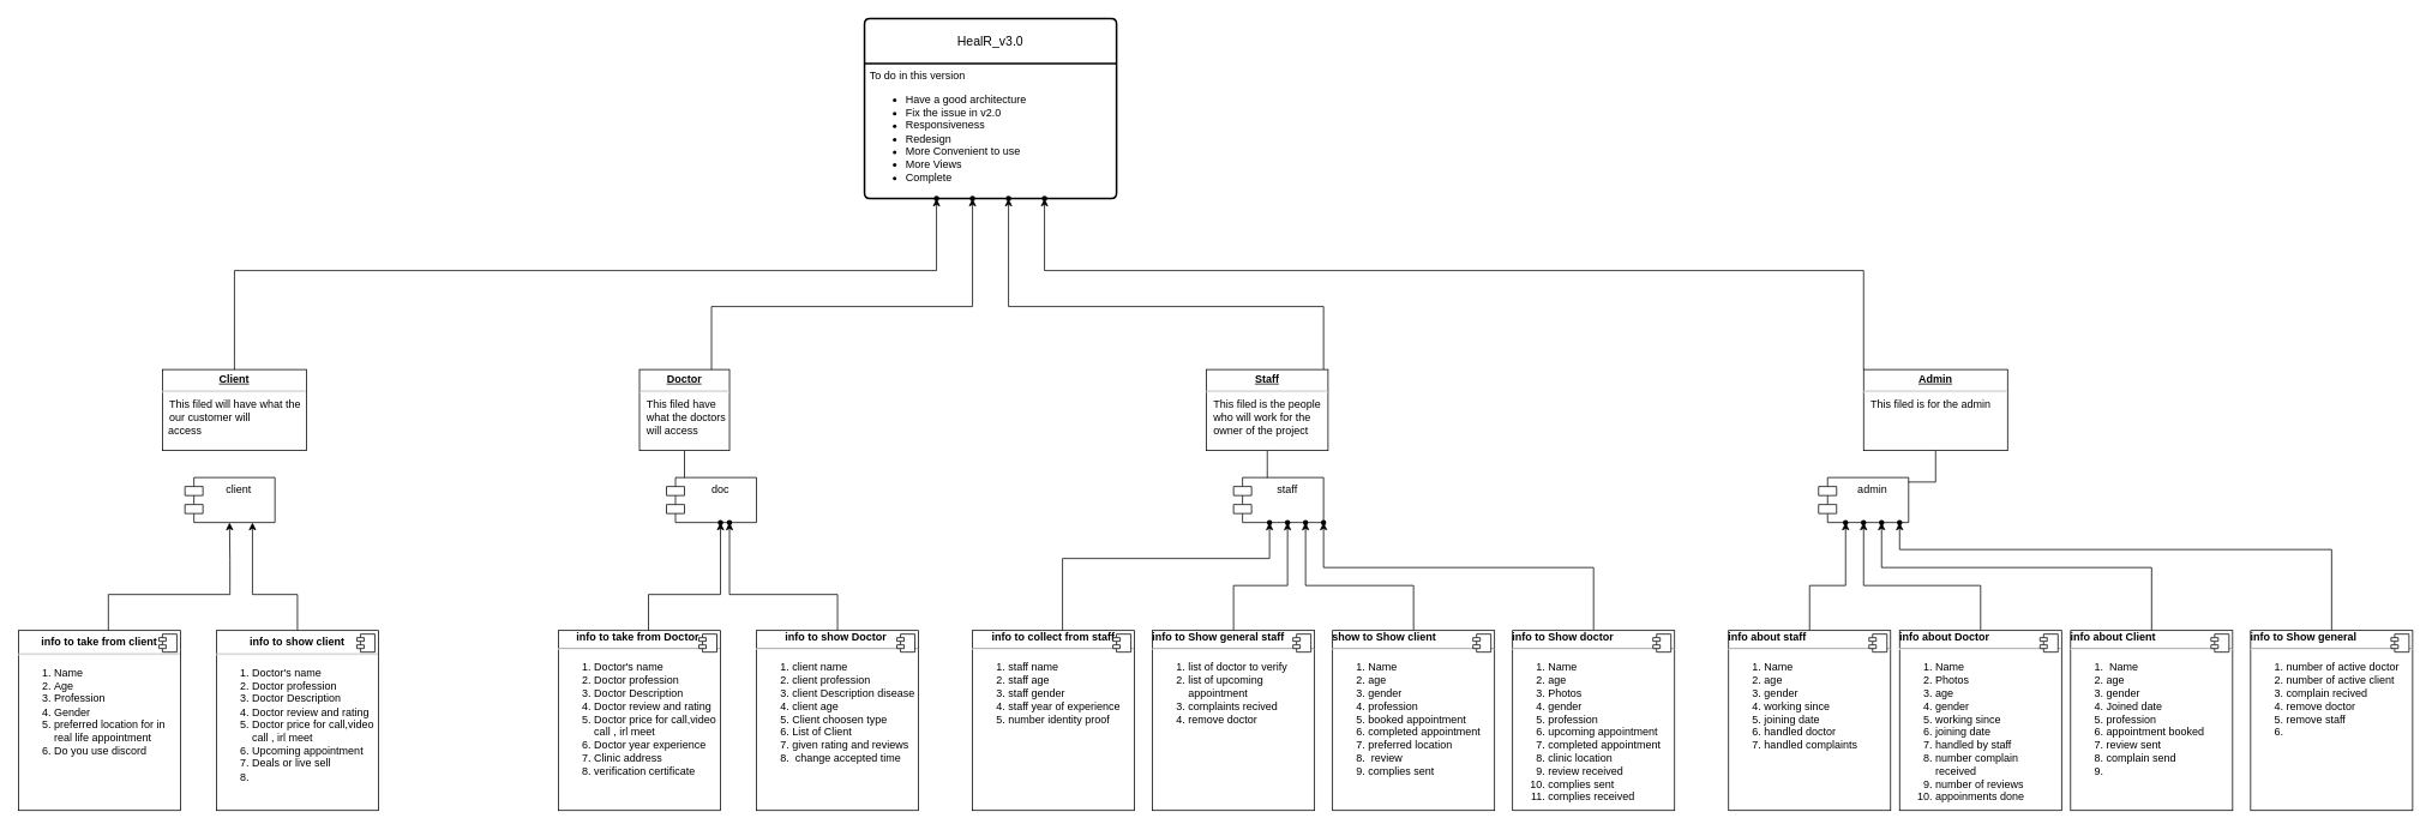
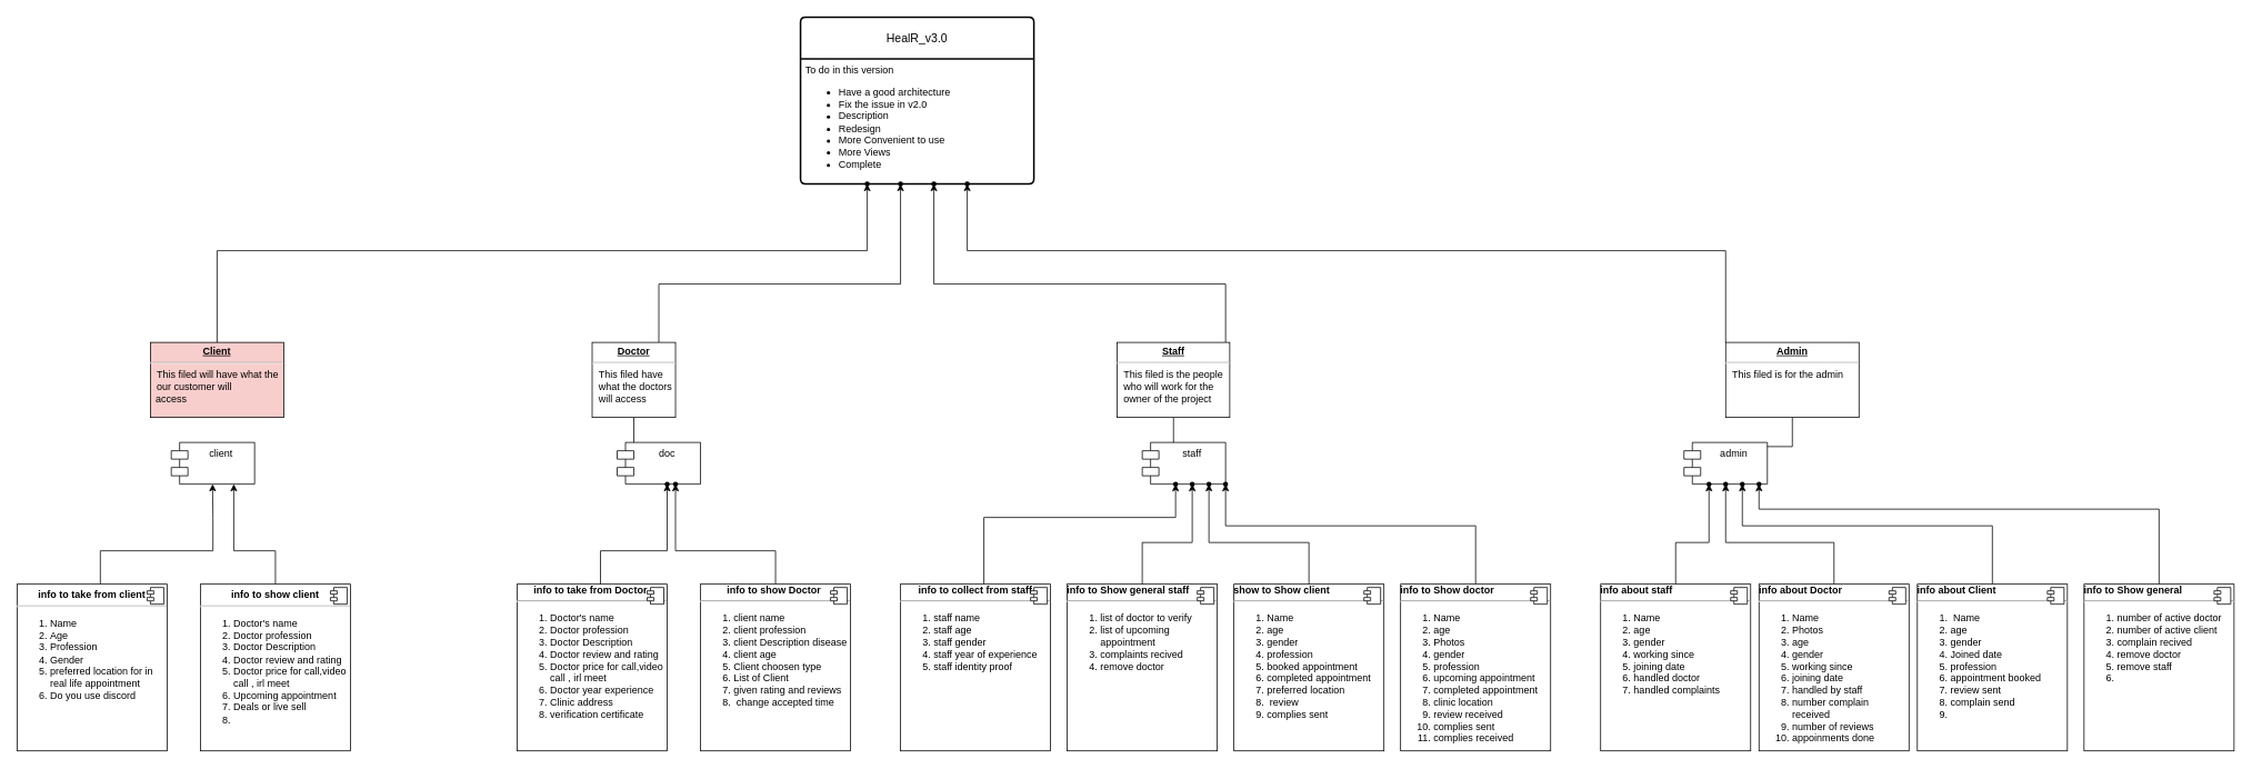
- <mxCell id="3" value="To do in this version&lt;br&gt;&lt;ul&gt;&lt;li&gt;Have a good architecture&lt;/li&gt;&lt;li&gt;Fix the issue in v2.0&lt;/li&gt;&lt;li&gt;Responsiveness&lt;/li&gt;&lt;li&gt;Redesign&lt;/li&gt;&lt;li&gt;More Convenient to use&lt;/li&gt;&lt;li&gt;More Views&lt;/li&gt;&lt;li&gt;Complete&lt;/li&gt;&lt;/ul&gt;" style="align=left;strokeColor=none;fillColor=none;spacingLeft=4;fontSize=12;verticalAlign=top;resizable=0;rotatable=0;part=1;html=1;" parent="2" vertex="1"><mxGeometry y="50" width="280" height="150" as="geometry" /></mxCell>
+ <mxCell id="3" value="To do in this version&lt;br&gt;&lt;ul&gt;&lt;li&gt;Have a good architecture&lt;/li&gt;&lt;li&gt;Fix the issue in v2.0&lt;/li&gt;&lt;li&gt;Description&lt;/li&gt;&lt;li&gt;Redesign&lt;/li&gt;&lt;li&gt;More Convenient to use&lt;/li&gt;&lt;li&gt;More Views&lt;/li&gt;&lt;li&gt;Complete&lt;/li&gt;&lt;/ul&gt;" style="align=left;strokeColor=none;fillColor=none;spacingLeft=4;fontSize=12;verticalAlign=top;resizable=0;rotatable=0;part=1;html=1;" parent="2" vertex="1"><mxGeometry y="50" width="280" height="150" as="geometry" /></mxCell>
- <mxCell id="7" value="&lt;p style=&quot;margin:0px;margin-top:4px;text-align:center;text-decoration:underline;&quot;&gt;&lt;b&gt;Client&lt;/b&gt;&lt;/p&gt;&lt;hr&gt;&lt;p style=&quot;margin:0px;margin-left:8px;&quot;&gt;This filed will have what the our customer will&amp;nbsp;&lt;/p&gt;&amp;nbsp; access" style="verticalAlign=top;align=left;overflow=fill;fontSize=12;fontFamily=Helvetica;html=1;whiteSpace=wrap;" parent="1" vertex="1"><mxGeometry x="180" y="410" width="160" height="90" as="geometry" /></mxCell>
+ <mxCell id="7" value="&lt;p style=&quot;margin:0px;margin-top:4px;text-align:center;text-decoration:underline;&quot;&gt;&lt;b&gt;Client&lt;/b&gt;&lt;/p&gt;&lt;hr&gt;&lt;p style=&quot;margin:0px;margin-left:8px;&quot;&gt;This filed will have what the our customer will&amp;nbsp;&lt;/p&gt;&amp;nbsp; access" style="verticalAlign=top;align=left;overflow=fill;fontSize=12;fontFamily=Helvetica;html=1;whiteSpace=wrap;fillColor=#f8cecc;" parent="1" vertex="1"><mxGeometry x="180" y="410" width="160" height="90" as="geometry" /></mxCell>
- <mxCell id="40" value="&lt;div style=&quot;text-align: center;&quot;&gt;&lt;b style=&quot;background-color: initial;&quot;&gt;info to collect from staff&lt;/b&gt;&lt;/div&gt;&lt;hr&gt;&lt;p style=&quot;margin:0px;margin-left:8px;&quot;&gt;&lt;/p&gt;&lt;ol&gt;&lt;li&gt;staff name&lt;/li&gt;&lt;li&gt;staff age&lt;br&gt;&lt;/li&gt;&lt;li&gt;staff gender&lt;/li&gt;&lt;li&gt;staff year of experience&lt;/li&gt;&lt;li&gt;number identity proof&amp;nbsp;&lt;/li&gt;&lt;/ol&gt;&lt;p&gt;&lt;/p&gt;" style="align=left;overflow=fill;html=1;dropTarget=0;whiteSpace=wrap;" parent="1" vertex="1"><mxGeometry x="1080" y="700" width="180" height="200" as="geometry" /></mxCell>
+ <mxCell id="40" value="&lt;div style=&quot;text-align: center;&quot;&gt;&lt;b style=&quot;background-color: initial;&quot;&gt;info to collect from staff&lt;/b&gt;&lt;/div&gt;&lt;hr&gt;&lt;p style=&quot;margin:0px;margin-left:8px;&quot;&gt;&lt;/p&gt;&lt;ol&gt;&lt;li&gt;staff name&lt;/li&gt;&lt;li&gt;staff age&lt;br&gt;&lt;/li&gt;&lt;li&gt;staff gender&lt;/li&gt;&lt;li&gt;staff year of experience&lt;/li&gt;&lt;li&gt;staff identity proof&amp;nbsp;&lt;/li&gt;&lt;/ol&gt;&lt;p&gt;&lt;/p&gt;" style="align=left;overflow=fill;html=1;dropTarget=0;whiteSpace=wrap;" parent="1" vertex="1"><mxGeometry x="1080" y="700" width="180" height="200" as="geometry" /></mxCell>
